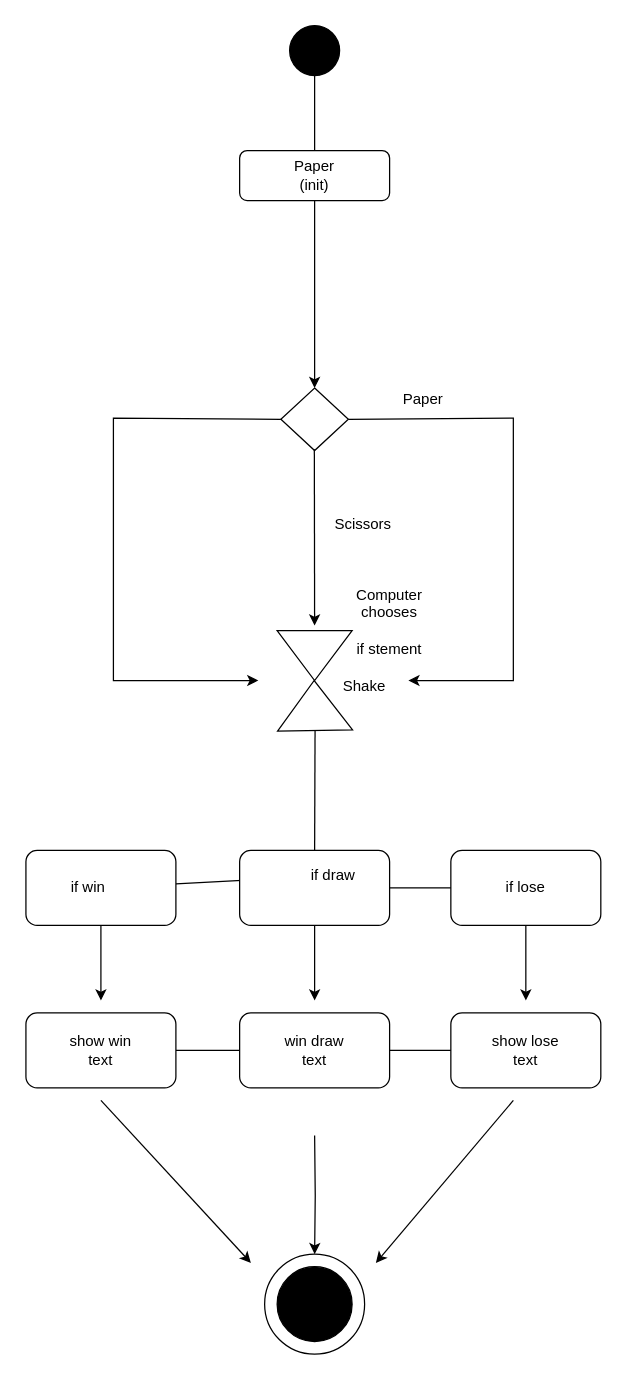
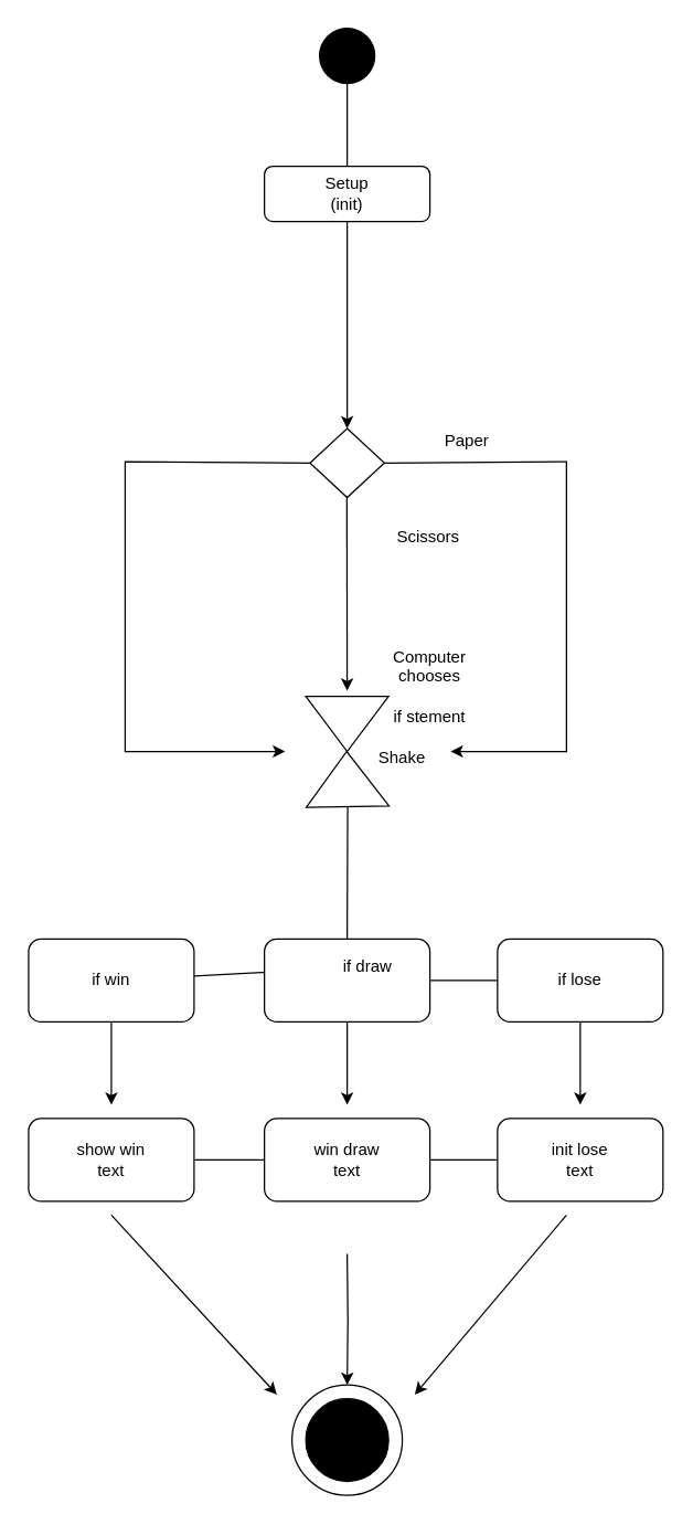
- <mxCell id="18" value="Paper (init)" style="text;html=1;strokeColor=none;fillColor=none;align=center;verticalAlign=middle;whiteSpace=wrap;rounded=0;" parent="1" vertex="1"><mxGeometry x="221" y="125" width="60" height="30" as="geometry" /></mxCell>
+ <mxCell id="18" value="Setup (init)" style="text;html=1;strokeColor=none;fillColor=none;align=center;verticalAlign=middle;whiteSpace=wrap;rounded=0;" parent="1" vertex="1"><mxGeometry x="221" y="125" width="60" height="30" as="geometry" /></mxCell>
- <mxCell id="4" value="Scissors" style="text;html=1;strokeColor=none;fillColor=none;align=center;verticalAlign=middle;whiteSpace=wrap;rounded=0;" parent="1" vertex="1"><mxGeometry x="260" y="404" width="60" height="30" as="geometry" /></mxCell>
+ <mxCell id="4" value="Scissors" style="text;html=1;strokeColor=none;fillColor=none;align=center;verticalAlign=middle;whiteSpace=wrap;rounded=0;" parent="1" vertex="1"><mxGeometry x="280" y="374" width="60" height="30" as="geometry" /></mxCell>
- <mxCell id="27" value="if win" style="text;html=1;strokeColor=none;fillColor=none;align=center;verticalAlign=middle;whiteSpace=wrap;rounded=0;" parent="1" vertex="1"><mxGeometry x="40" y="695" width="60" height="30" as="geometry" /></mxCell>
+ <mxCell id="27" value="if win" style="text;html=1;strokeColor=none;fillColor=none;align=center;verticalAlign=middle;whiteSpace=wrap;rounded=0;" parent="1" vertex="1"><mxGeometry x="50" y="695" width="60" height="30" as="geometry" /></mxCell>
- <mxCell id="37" value="show lose text" style="text;html=1;strokeColor=none;fillColor=none;align=center;verticalAlign=middle;whiteSpace=wrap;rounded=0;" vertex="1" parent="1"><mxGeometry x="390" y="825" width="60" height="30" as="geometry" /></mxCell>
+ <mxCell id="37" value="init lose text" style="text;html=1;strokeColor=none;fillColor=none;align=center;verticalAlign=middle;whiteSpace=wrap;rounded=0;" vertex="1" parent="1"><mxGeometry x="390" y="825" width="60" height="30" as="geometry" /></mxCell>
